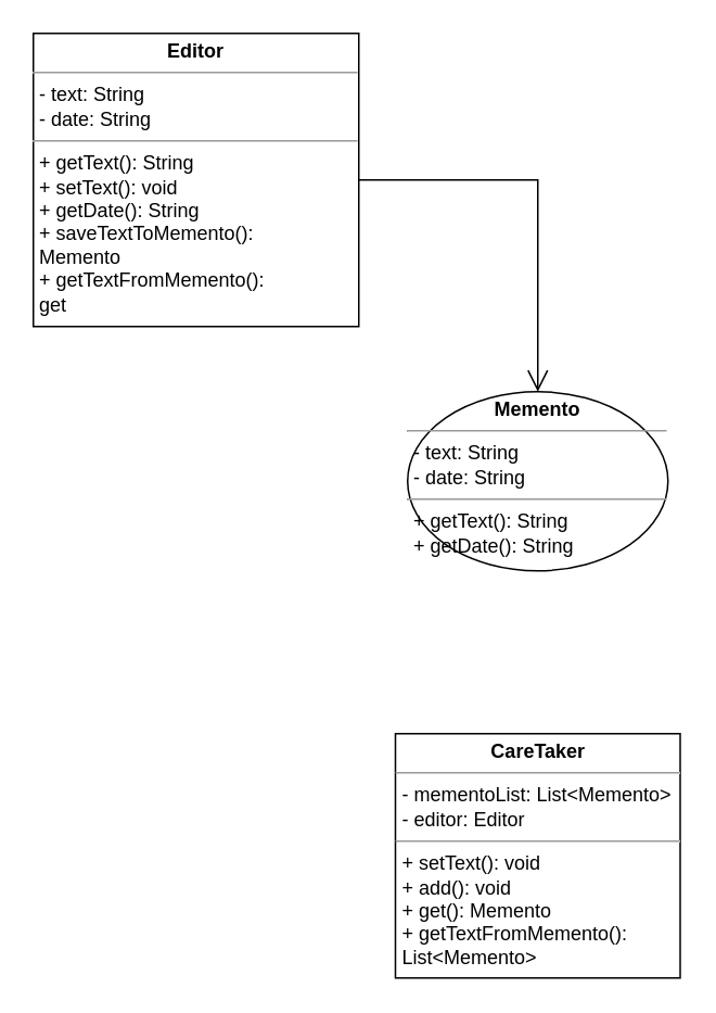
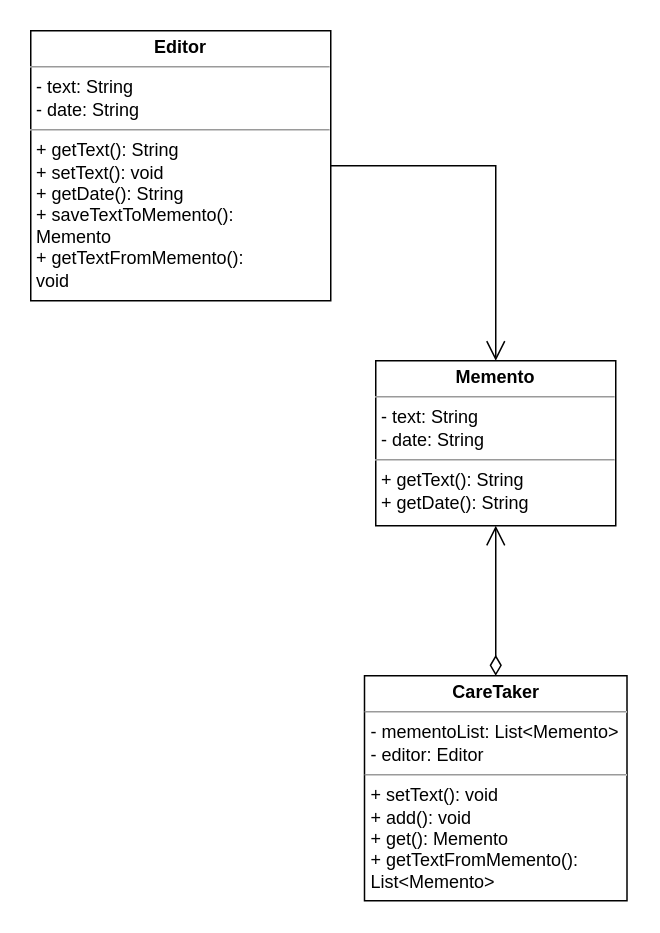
- <mxCell id="3" value="&lt;p style=&quot;margin: 0px ; margin-top: 4px ; text-align: center&quot;&gt;&lt;b&gt;Editor&lt;/b&gt;&lt;/p&gt;&lt;hr size=&quot;1&quot;&gt;&lt;p style=&quot;margin: 0px ; margin-left: 4px&quot;&gt;- text: String&lt;/p&gt;&lt;p style=&quot;margin: 0px ; margin-left: 4px&quot;&gt;- date: String&lt;/p&gt;&lt;hr size=&quot;1&quot;&gt;&lt;p style=&quot;margin: 0px ; margin-left: 4px&quot;&gt;&lt;span&gt;+ getText(): String&lt;/span&gt;&lt;/p&gt;&lt;p style=&quot;margin: 0px ; margin-left: 4px&quot;&gt;&lt;span&gt;+ setText(): void&lt;/span&gt;&lt;/p&gt;&lt;p style=&quot;margin: 0px ; margin-left: 4px&quot;&gt;+ getDate(): String&lt;/p&gt;&lt;p style=&quot;margin: 0px ; margin-left: 4px&quot;&gt;&lt;span&gt;+ saveTextToMemento(): &lt;br&gt;Memento&lt;/span&gt;&lt;br&gt;&lt;/p&gt;&lt;p style=&quot;margin: 0px ; margin-left: 4px&quot;&gt;+ getTextFromMemento():&amp;nbsp;&lt;br&gt;&lt;span&gt;get&lt;/span&gt;&lt;/p&gt;" style="verticalAlign=top;align=left;overflow=fill;fontSize=12;fontFamily=Helvetica;html=1;" parent="1" vertex="1"><mxGeometry x="20" y="20" width="200" height="180" as="geometry" /></mxCell>
+ <mxCell id="3" value="&lt;p style=&quot;margin: 0px ; margin-top: 4px ; text-align: center&quot;&gt;&lt;b&gt;Editor&lt;/b&gt;&lt;/p&gt;&lt;hr size=&quot;1&quot;&gt;&lt;p style=&quot;margin: 0px ; margin-left: 4px&quot;&gt;- text: String&lt;/p&gt;&lt;p style=&quot;margin: 0px ; margin-left: 4px&quot;&gt;- date: String&lt;/p&gt;&lt;hr size=&quot;1&quot;&gt;&lt;p style=&quot;margin: 0px ; margin-left: 4px&quot;&gt;&lt;span&gt;+ getText(): String&lt;/span&gt;&lt;/p&gt;&lt;p style=&quot;margin: 0px ; margin-left: 4px&quot;&gt;&lt;span&gt;+ setText(): void&lt;/span&gt;&lt;/p&gt;&lt;p style=&quot;margin: 0px ; margin-left: 4px&quot;&gt;+ getDate(): String&lt;/p&gt;&lt;p style=&quot;margin: 0px ; margin-left: 4px&quot;&gt;&lt;span&gt;+ saveTextToMemento(): &lt;br&gt;Memento&lt;/span&gt;&lt;br&gt;&lt;/p&gt;&lt;p style=&quot;margin: 0px ; margin-left: 4px&quot;&gt;+ getTextFromMemento():&amp;nbsp;&lt;br&gt;&lt;span&gt;void&lt;/span&gt;&lt;/p&gt;" style="verticalAlign=top;align=left;overflow=fill;fontSize=12;fontFamily=Helvetica;html=1;" parent="1" vertex="1"><mxGeometry x="20" y="20" width="200" height="180" as="geometry" /></mxCell>
- <mxCell id="4" value="&lt;p style=&quot;margin: 0px ; margin-top: 4px ; text-align: center&quot;&gt;&lt;b&gt;Memento&lt;/b&gt;&lt;/p&gt;&lt;hr size=&quot;1&quot;&gt;&lt;p style=&quot;margin: 0px 0px 0px 4px&quot;&gt;- text: String&lt;/p&gt;&lt;p style=&quot;margin: 0px 0px 0px 4px&quot;&gt;- date: String&lt;/p&gt;&lt;hr size=&quot;1&quot;&gt;&lt;p style=&quot;margin: 0px 0px 0px 4px&quot;&gt;+ getText(): String&lt;/p&gt;&lt;p style=&quot;margin: 0px 0px 0px 4px&quot;&gt;+ getDate(): String&lt;/p&gt;&lt;div&gt;&lt;br&gt;&lt;/div&gt;" style="ellipse;verticalAlign=top;align=left;overflow=fill;fontSize=12;fontFamily=Helvetica;html=1;" parent="1" vertex="1"><mxGeometry x="250" y="240" width="160" height="110" as="geometry" /></mxCell>
+ <mxCell id="4" value="&lt;p style=&quot;margin: 0px ; margin-top: 4px ; text-align: center&quot;&gt;&lt;b&gt;Memento&lt;/b&gt;&lt;/p&gt;&lt;hr size=&quot;1&quot;&gt;&lt;p style=&quot;margin: 0px 0px 0px 4px&quot;&gt;- text: String&lt;/p&gt;&lt;p style=&quot;margin: 0px 0px 0px 4px&quot;&gt;- date: String&lt;/p&gt;&lt;hr size=&quot;1&quot;&gt;&lt;p style=&quot;margin: 0px 0px 0px 4px&quot;&gt;+ getText(): String&lt;/p&gt;&lt;p style=&quot;margin: 0px 0px 0px 4px&quot;&gt;+ getDate(): String&lt;/p&gt;&lt;div&gt;&lt;br&gt;&lt;/div&gt;" style="verticalAlign=top;align=left;overflow=fill;fontSize=12;fontFamily=Helvetica;html=1;" parent="1" vertex="1"><mxGeometry x="250" y="240" width="160" height="110" as="geometry" /></mxCell>
+ <mxCell id="5" style="edgeStyle=orthogonalEdgeStyle;rounded=0;orthogonalLoop=1;jettySize=auto;html=1;exitX=0.5;exitY=0;exitDx=0;exitDy=0;entryX=0.5;entryY=1;entryDx=0;entryDy=0;endArrow=open;endFill=0;startArrow=diamondThin;startFill=0;sourcePerimeterSpacing=0;startSize=11;endSize=11;" edge="1" parent="1" source="6" target="4"><mxGeometry relative="1" as="geometry" /></mxCell>
